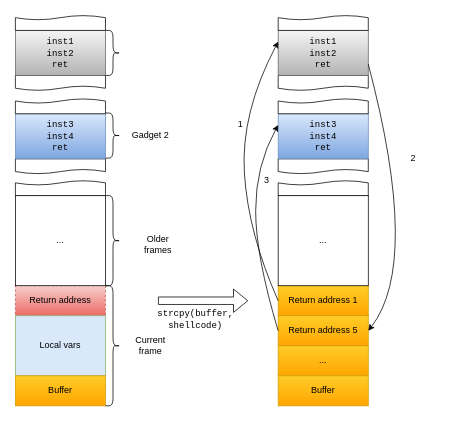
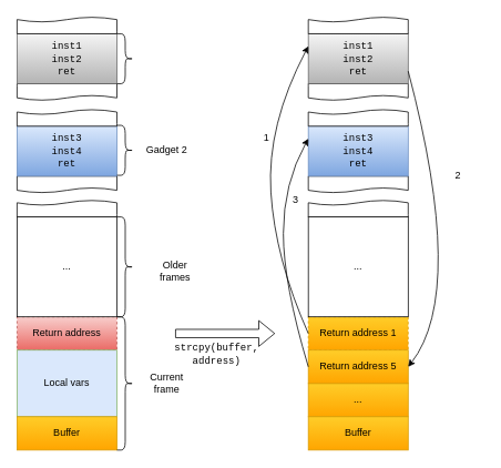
- <mxCell id="20" value="Return address 1" style="rounded=0;whiteSpace=wrap;html=1;fillColor=#ffcd28;gradientColor=#ffa500;strokeColor=#d79b00;" vertex="1" parent="1"><mxGeometry x="370" y="380" width="120" height="40" as="geometry" /></mxCell>
+ <mxCell id="20" value="Return address 1" style="rounded=0;whiteSpace=wrap;html=1;fillColor=#ffcd28;gradientColor=#ffa500;strokeColor=#d79b00;dashed=1;" vertex="1" parent="1"><mxGeometry x="370" y="380" width="120" height="40" as="geometry" /></mxCell>
- <mxCell id="32" value="&lt;font face=&quot;Courier New&quot;&gt;strcpy(buffer, shellcode)&lt;/font&gt;" style="text;html=1;align=center;verticalAlign=middle;whiteSpace=wrap;rounded=0;" vertex="1" parent="1"><mxGeometry x="230" y="410" width="60" height="30" as="geometry" /></mxCell>
+ <mxCell id="32" value="&lt;font face=&quot;Courier New&quot;&gt;strcpy(buffer, address)&lt;/font&gt;" style="text;html=1;align=center;verticalAlign=middle;whiteSpace=wrap;rounded=0;" vertex="1" parent="1"><mxGeometry x="230" y="410" width="60" height="30" as="geometry" /></mxCell>
